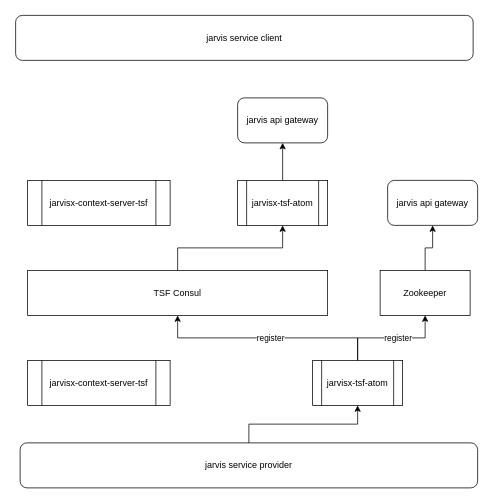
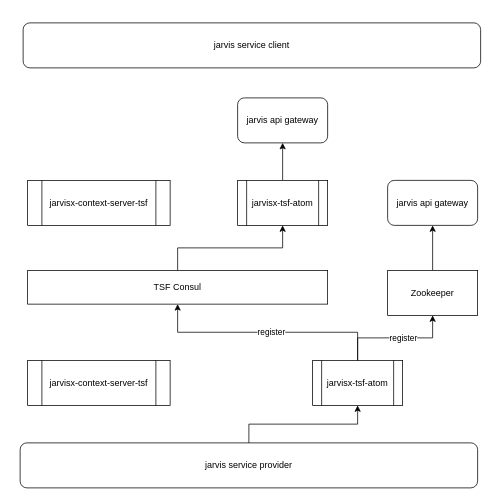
- <mxCell id="19" value="jarvis service client" style="rounded=1;whiteSpace=wrap;html=1;" vertex="1" parent="1"><mxGeometry x="20" y="20" width="610" height="60" as="geometry" /></mxCell>
+ <mxCell id="19" value="jarvis service client" style="rounded=1;whiteSpace=wrap;html=1;" vertex="1" parent="1"><mxGeometry x="30" y="30" width="610" height="60" as="geometry" /></mxCell>
- <mxCell id="3" value="TSF Consul" style="rounded=0;whiteSpace=wrap;html=1;" vertex="1" parent="1"><mxGeometry x="36" y="360" width="400" height="60" as="geometry" /></mxCell>
+ <mxCell id="3" value="TSF Consul" style="rounded=0;whiteSpace=wrap;html=1;" vertex="1" parent="1"><mxGeometry x="36" y="360" width="400" height="45" as="geometry" /></mxCell>
- <mxCell id="5" value="Zookeeper" style="rounded=0;whiteSpace=wrap;html=1;" vertex="1" parent="1"><mxGeometry x="506" y="360" width="120" height="60" as="geometry" /></mxCell>
+ <mxCell id="5" value="Zookeeper" style="rounded=0;whiteSpace=wrap;html=1;" vertex="1" parent="1"><mxGeometry x="516" y="360" width="120" height="60" as="geometry" /></mxCell>
